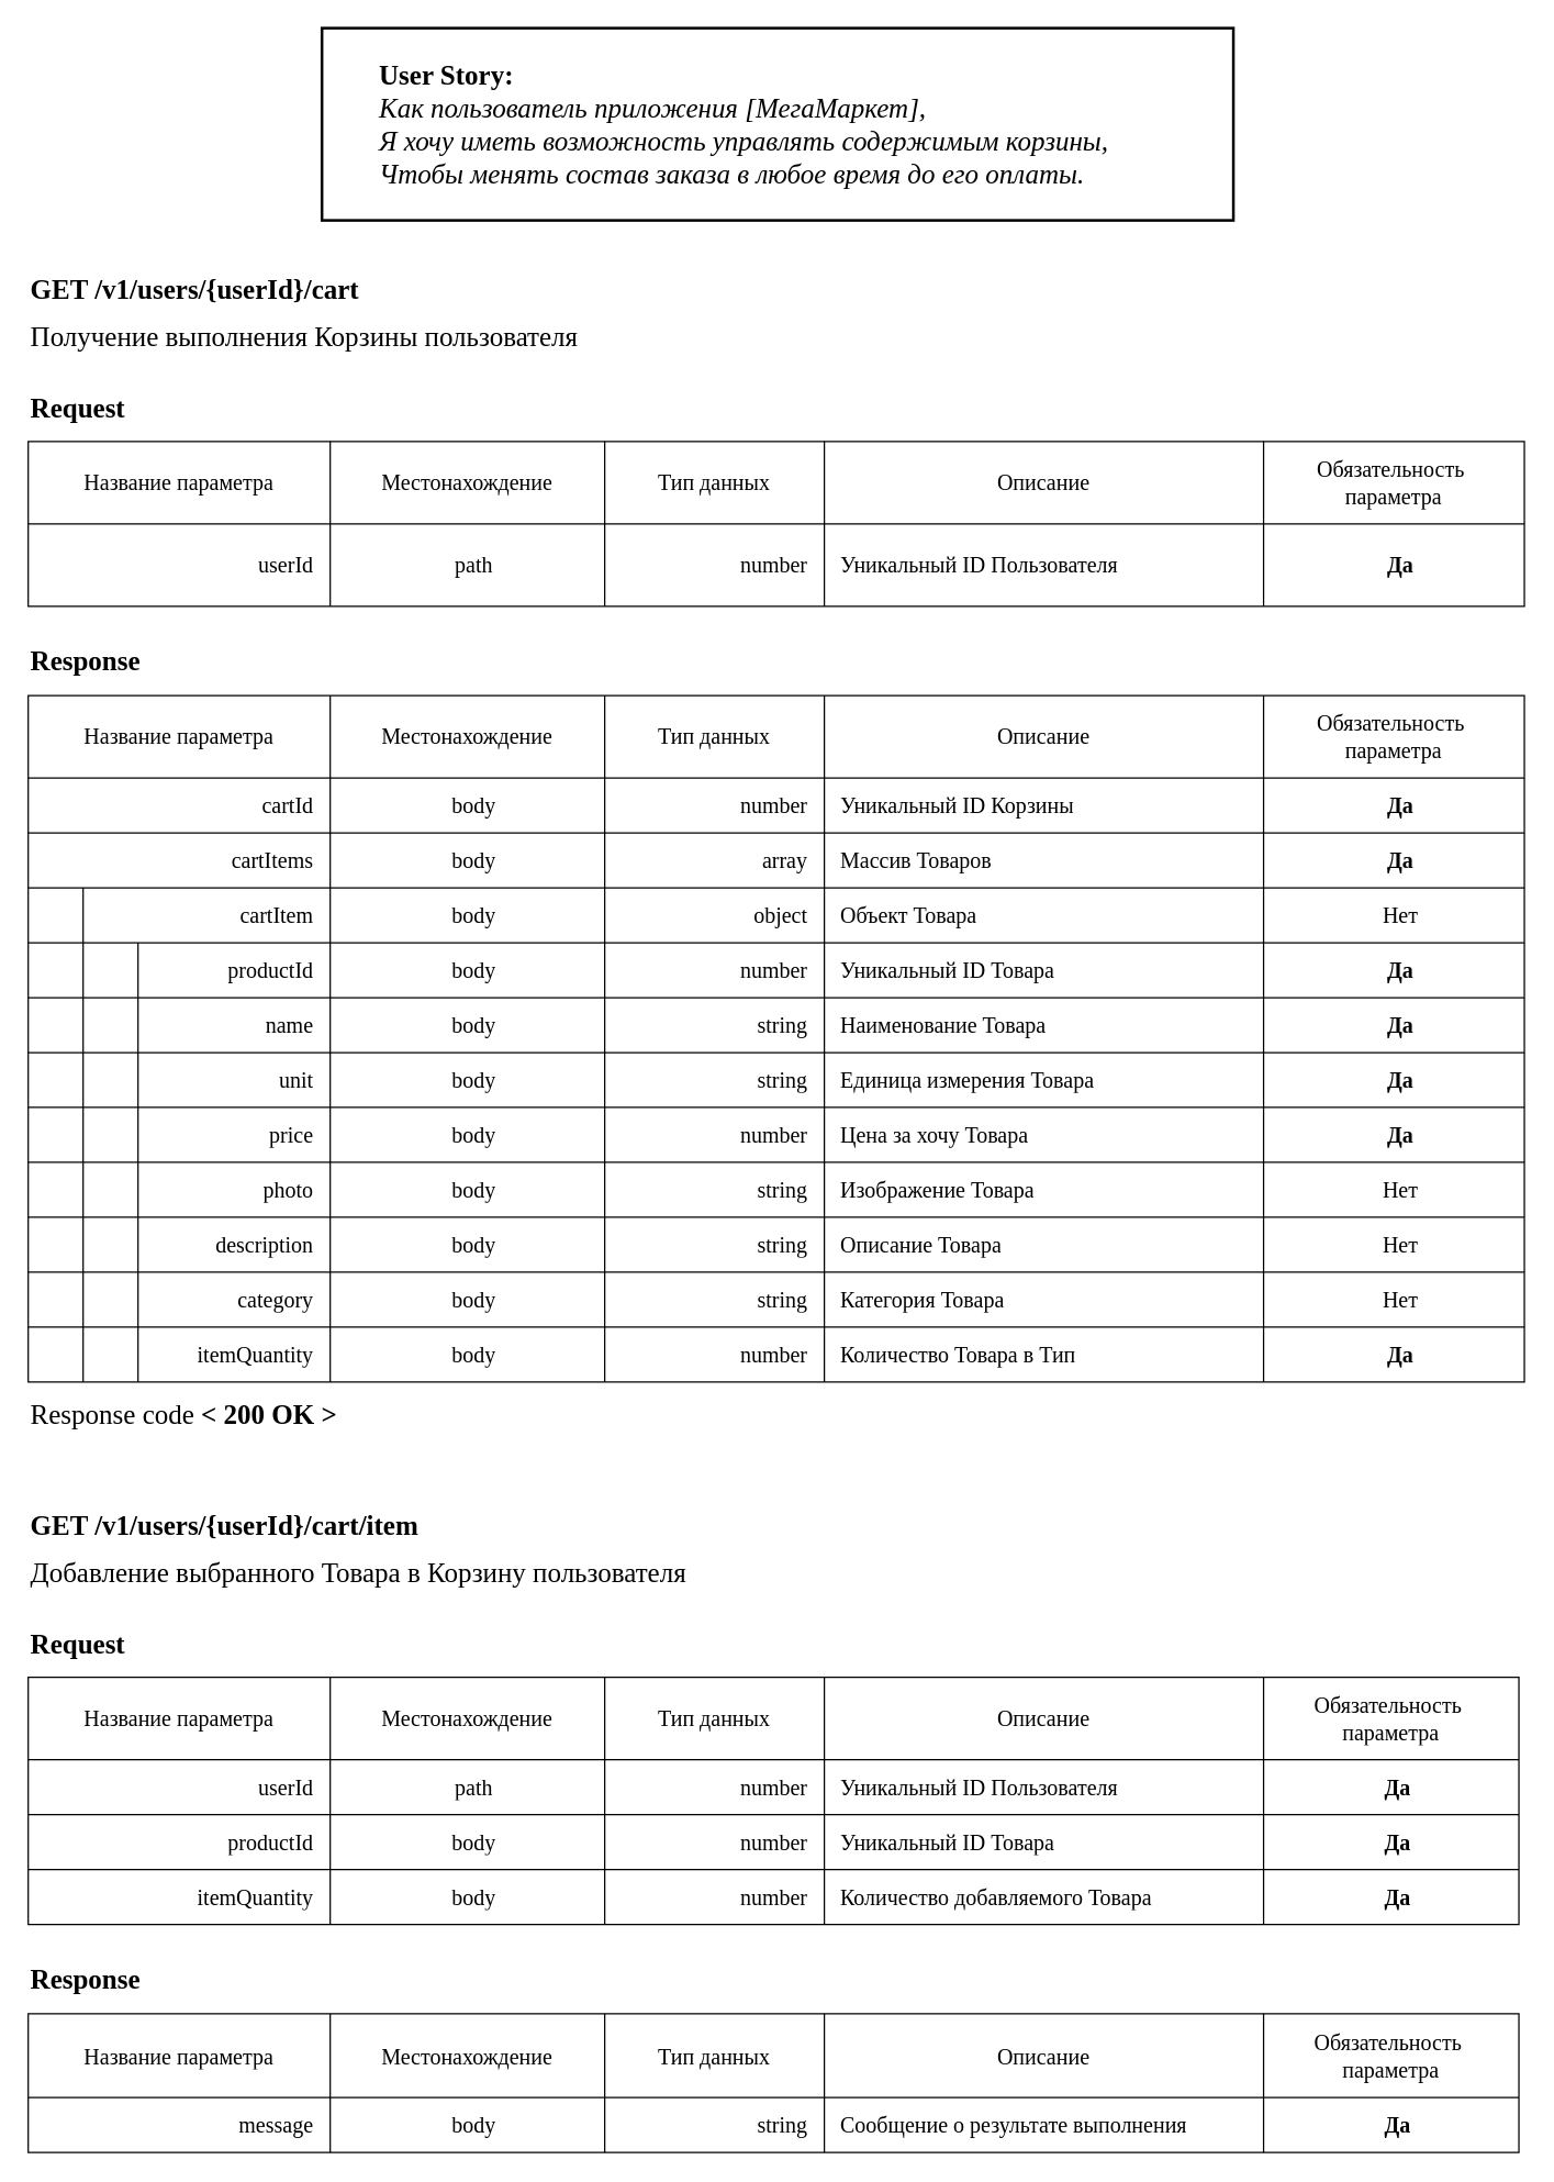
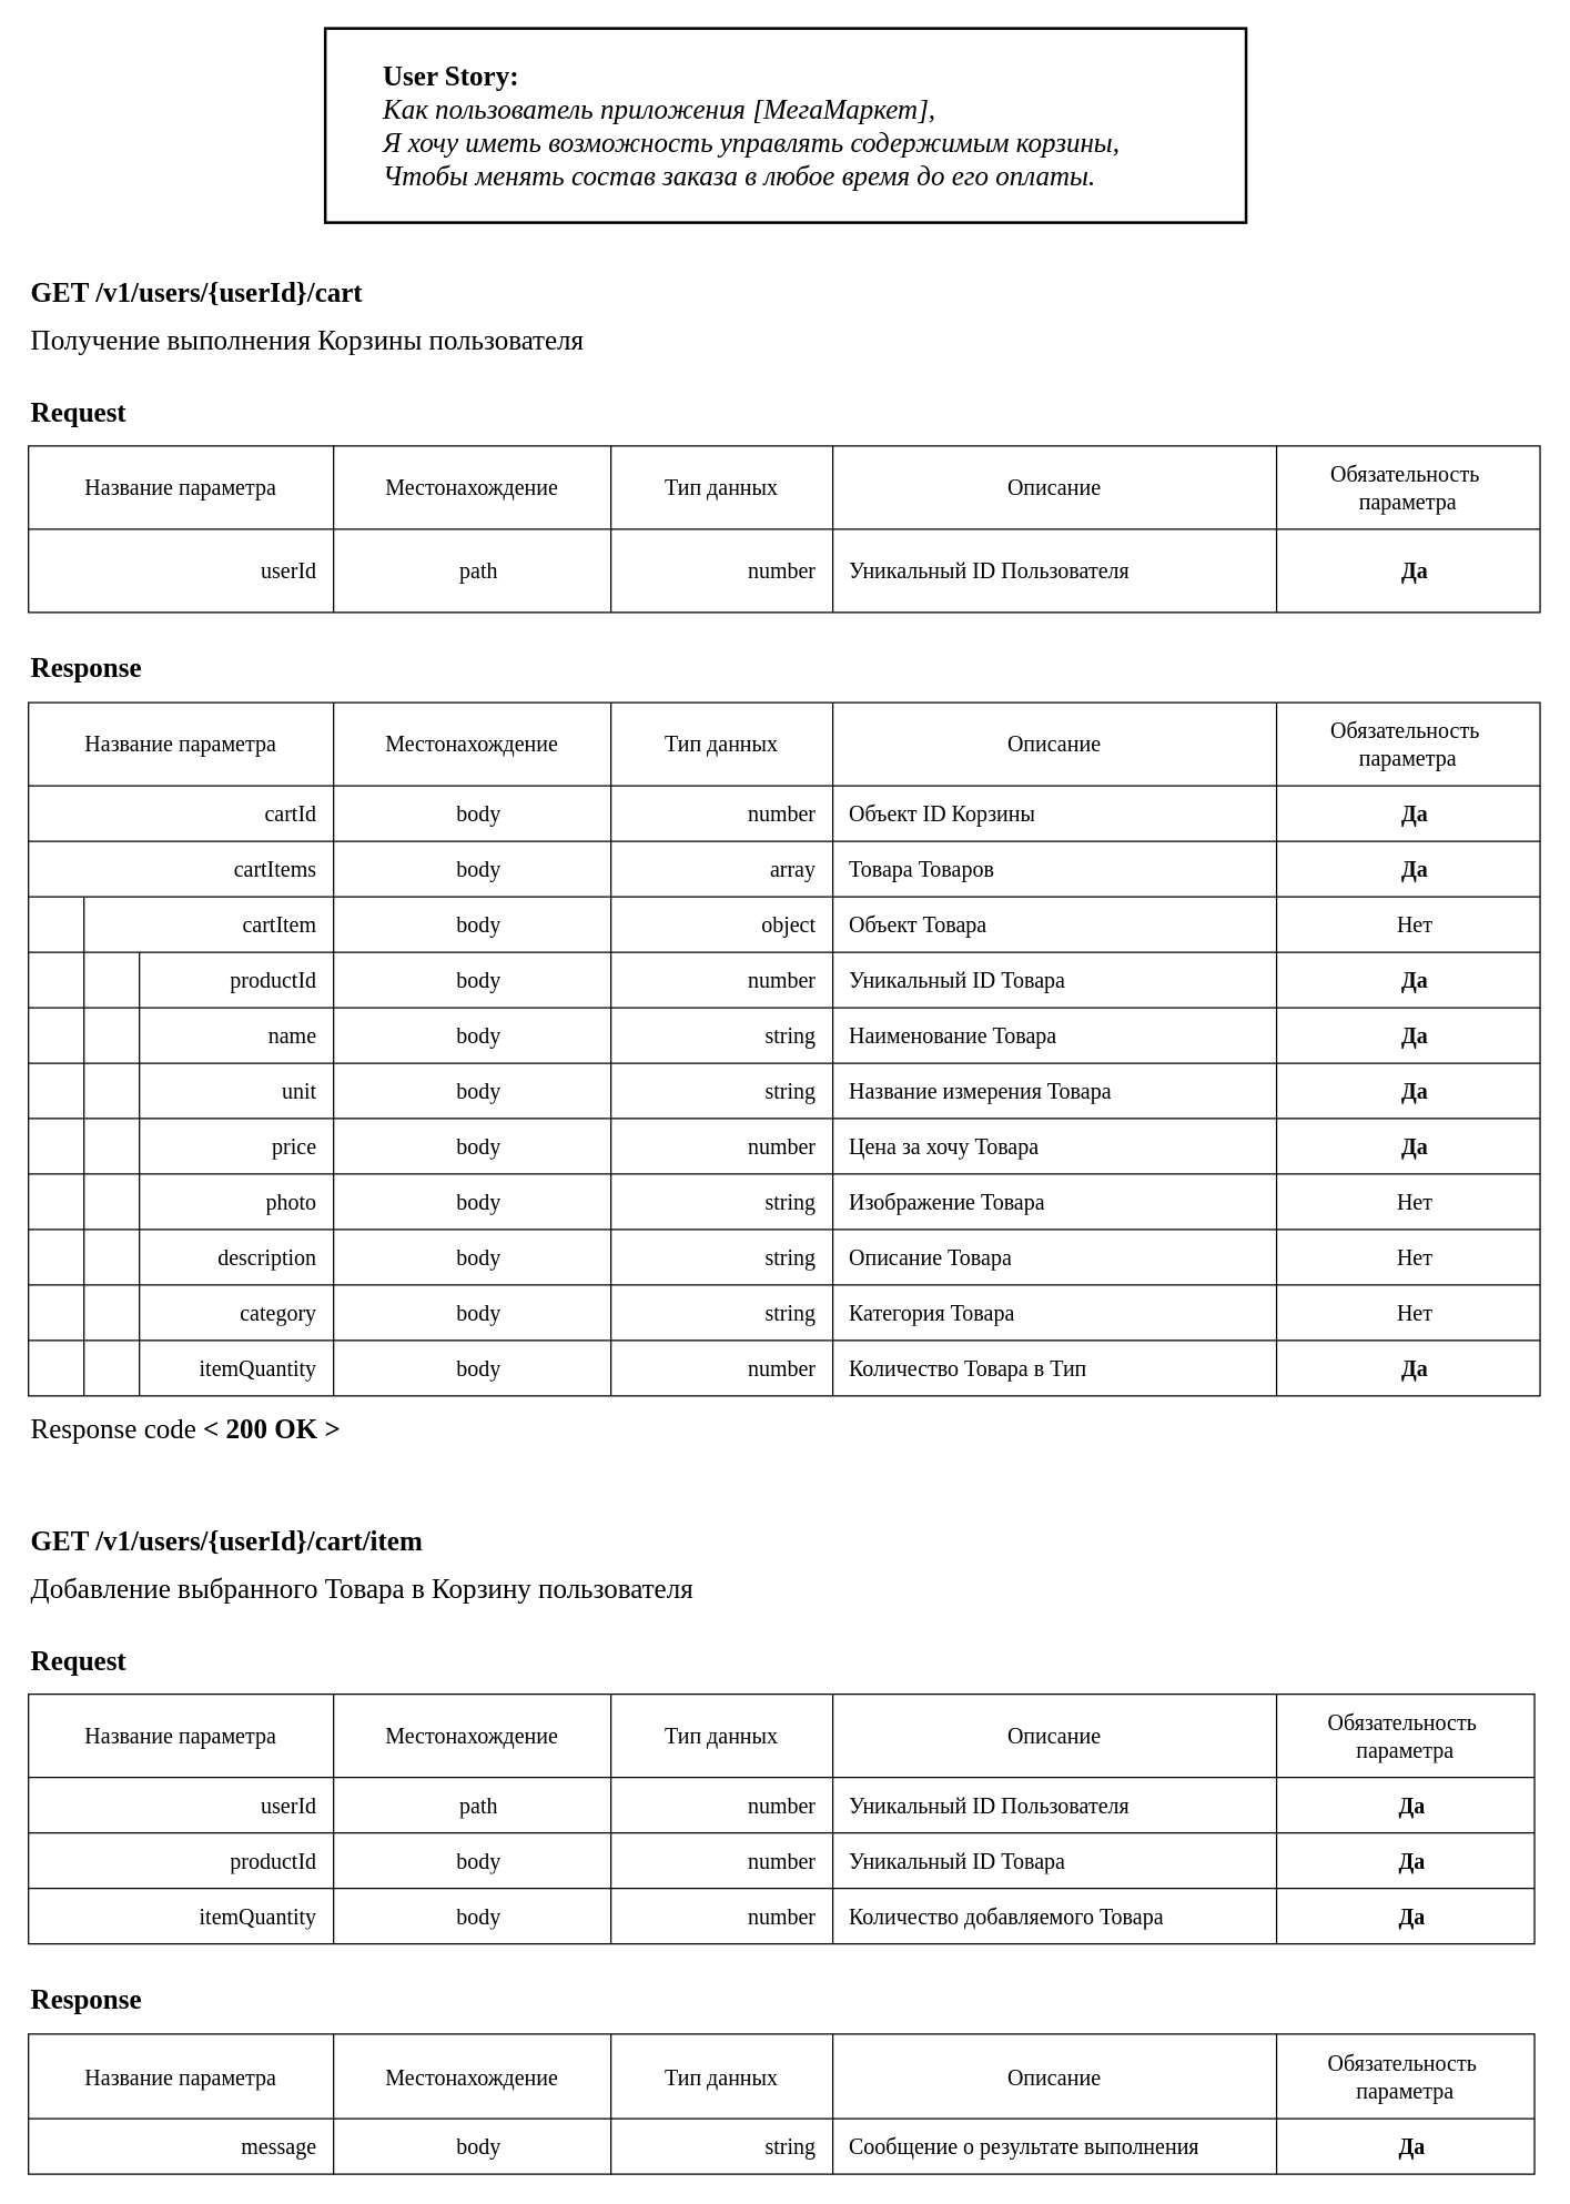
- <mxCell id="28" value="Уникальный ID&amp;nbsp;&lt;span style=&quot;background-color: initial;&quot;&gt;Корзины&lt;/span&gt;" style="shape=partialRectangle;html=1;whiteSpace=wrap;connectable=0;strokeColor=inherit;overflow=hidden;fillColor=none;top=0;left=0;bottom=0;right=0;pointerEvents=1;fontFamily=Comic Sans MS;fontSize=16;spacingLeft=10;align=left;fontStyle=0" vertex="1" parent="24"><mxGeometry x="580" width="320" height="40" as="geometry"><mxRectangle width="320" height="40" as="alternateBounds" /></mxGeometry></mxCell>
+ <mxCell id="28" value="Объект ID&amp;nbsp;&lt;span style=&quot;background-color: initial;&quot;&gt;Корзины&lt;/span&gt;" style="shape=partialRectangle;html=1;whiteSpace=wrap;connectable=0;strokeColor=inherit;overflow=hidden;fillColor=none;top=0;left=0;bottom=0;right=0;pointerEvents=1;fontFamily=Comic Sans MS;fontSize=16;spacingLeft=10;align=left;fontStyle=0" vertex="1" parent="24"><mxGeometry x="580" width="320" height="40" as="geometry"><mxRectangle width="320" height="40" as="alternateBounds" /></mxGeometry></mxCell>
- <mxCell id="34" value="Массив Товаров" style="shape=partialRectangle;html=1;whiteSpace=wrap;connectable=0;strokeColor=inherit;overflow=hidden;fillColor=none;top=0;left=0;bottom=0;right=0;pointerEvents=1;fontFamily=Comic Sans MS;fontSize=16;align=left;spacingLeft=10;fontStyle=0" vertex="1" parent="30"><mxGeometry x="580" width="320" height="40" as="geometry"><mxRectangle width="320" height="40" as="alternateBounds" /></mxGeometry></mxCell>
+ <mxCell id="34" value="Товара Товаров" style="shape=partialRectangle;html=1;whiteSpace=wrap;connectable=0;strokeColor=inherit;overflow=hidden;fillColor=none;top=0;left=0;bottom=0;right=0;pointerEvents=1;fontFamily=Comic Sans MS;fontSize=16;align=left;spacingLeft=10;fontStyle=0" vertex="1" parent="30"><mxGeometry x="580" width="320" height="40" as="geometry"><mxRectangle width="320" height="40" as="alternateBounds" /></mxGeometry></mxCell>
- <mxCell id="58" value="Единица измерения Товара" style="shape=partialRectangle;html=1;whiteSpace=wrap;connectable=0;strokeColor=inherit;overflow=hidden;fillColor=none;top=0;left=0;bottom=0;right=0;pointerEvents=1;fontFamily=Comic Sans MS;fontSize=16;align=left;spacingLeft=10;fontStyle=0" vertex="1" parent="54"><mxGeometry x="580" width="320" height="40" as="geometry"><mxRectangle width="320" height="40" as="alternateBounds" /></mxGeometry></mxCell>
+ <mxCell id="58" value="Название измерения Товара" style="shape=partialRectangle;html=1;whiteSpace=wrap;connectable=0;strokeColor=inherit;overflow=hidden;fillColor=none;top=0;left=0;bottom=0;right=0;pointerEvents=1;fontFamily=Comic Sans MS;fontSize=16;align=left;spacingLeft=10;fontStyle=0" vertex="1" parent="54"><mxGeometry x="580" width="320" height="40" as="geometry"><mxRectangle width="320" height="40" as="alternateBounds" /></mxGeometry></mxCell>
